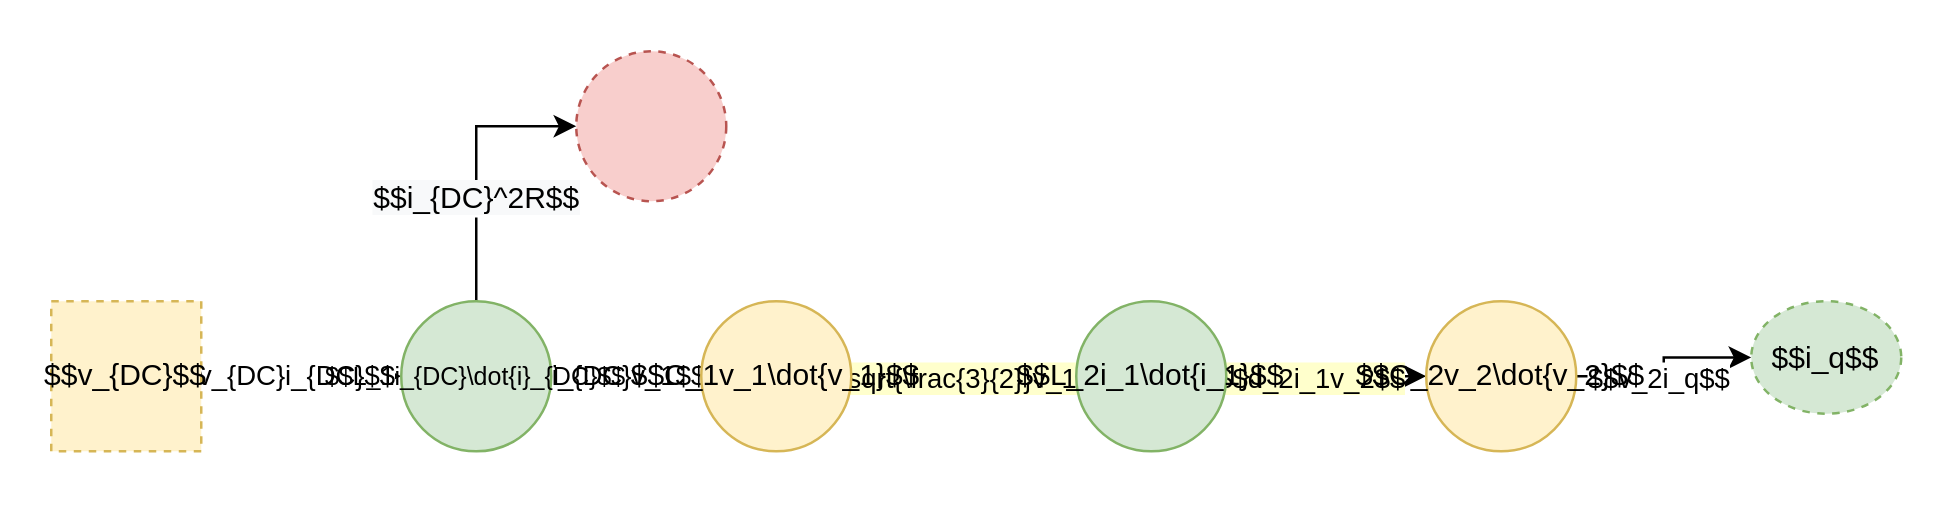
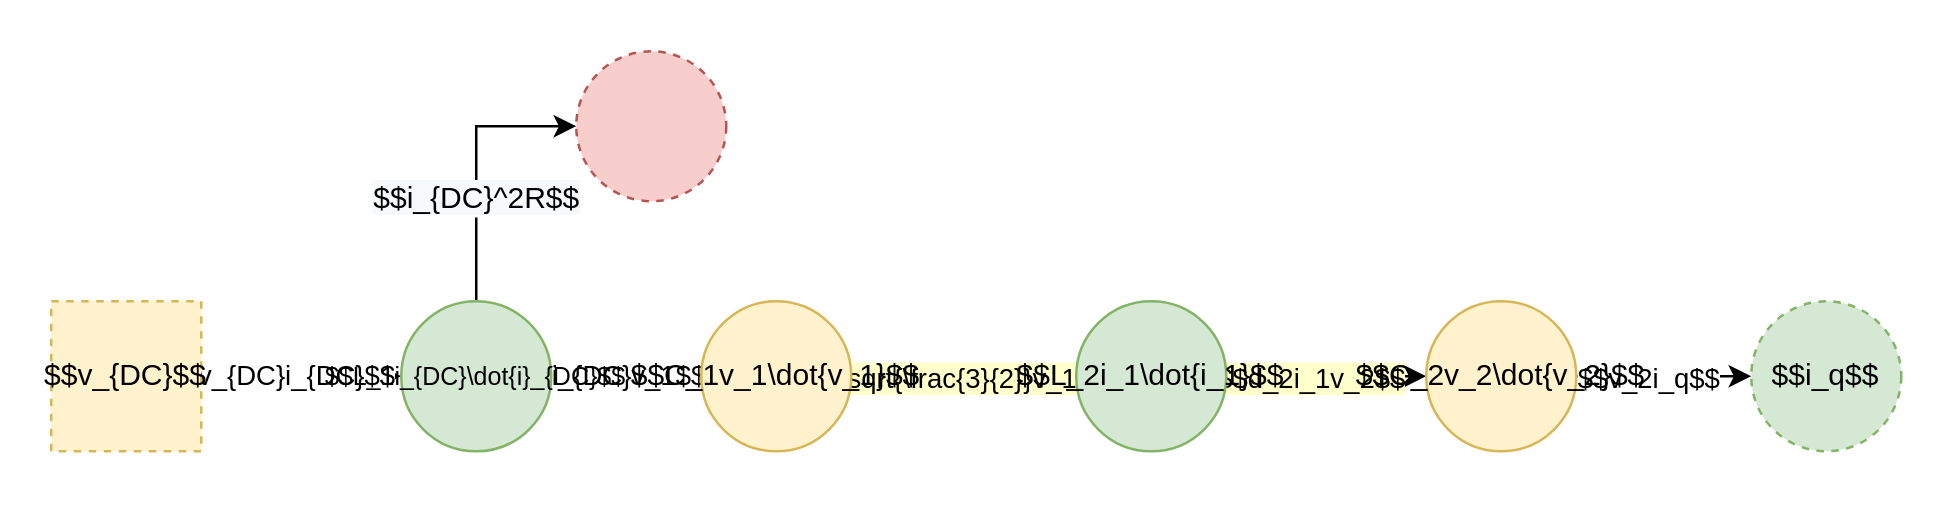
- <mxCell id="20" value="$$i_q$$" style="ellipse;whiteSpace=wrap;html=1;aspect=fixed;fillColor=#d5e8d4;strokeColor=#82b366;dashed=1;" parent="1" vertex="1"><mxGeometry x="700" y="120" width="60" height="45" as="geometry" /></mxCell>
+ <mxCell id="20" value="$$i_q$$" style="ellipse;whiteSpace=wrap;html=1;aspect=fixed;fillColor=#d5e8d4;strokeColor=#82b366;dashed=1;" parent="1" vertex="1"><mxGeometry x="700" y="120" width="60" height="60" as="geometry" /></mxCell>
